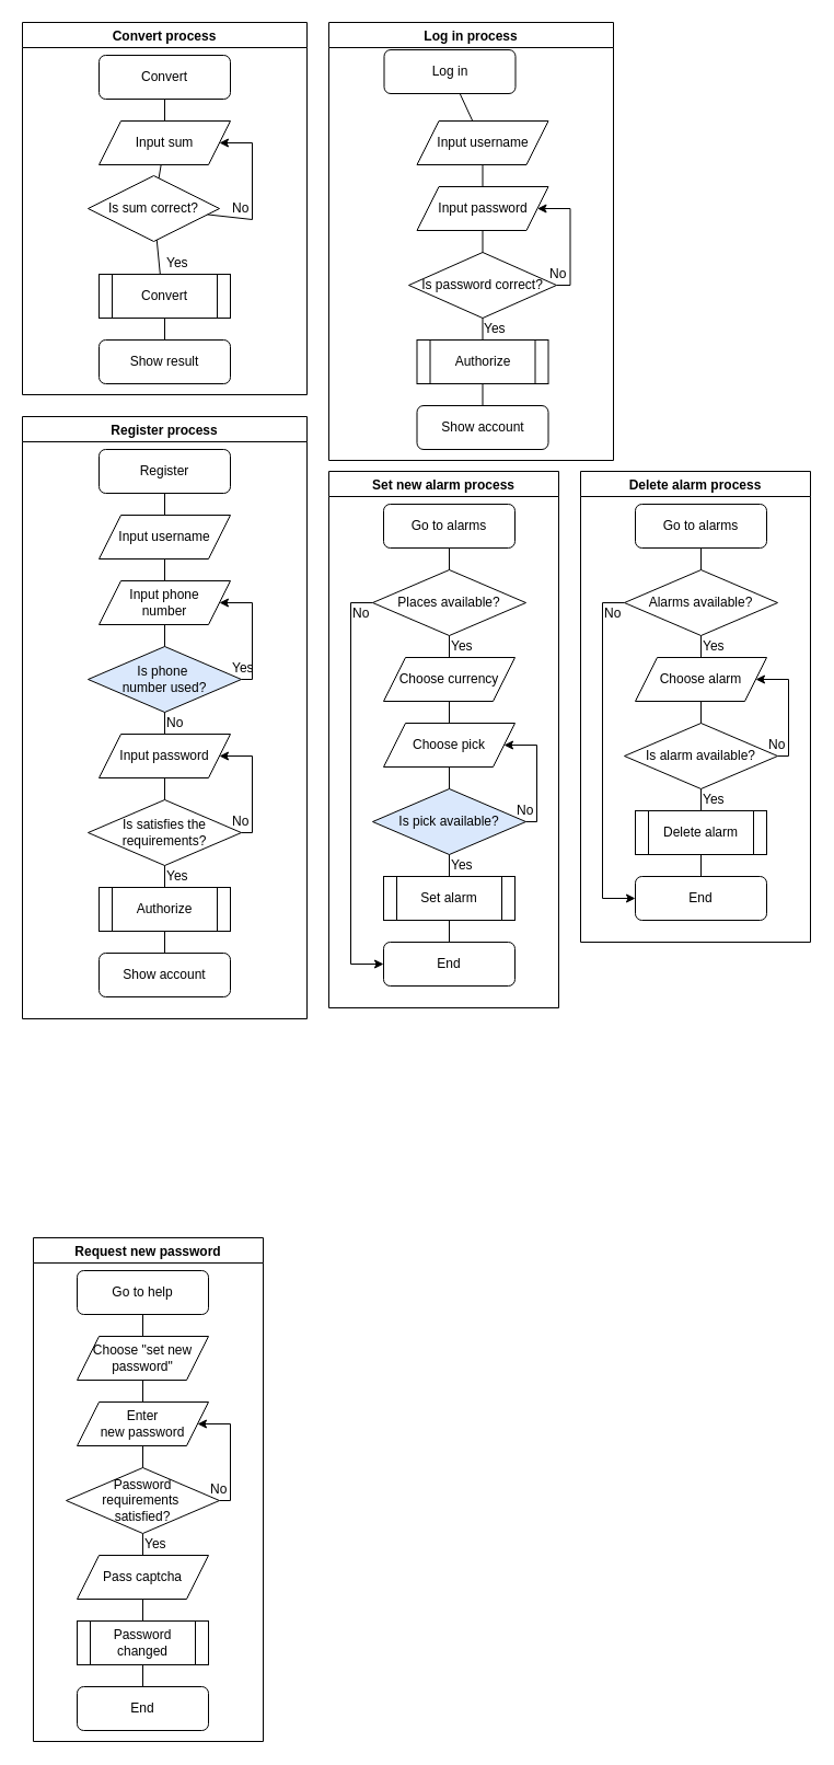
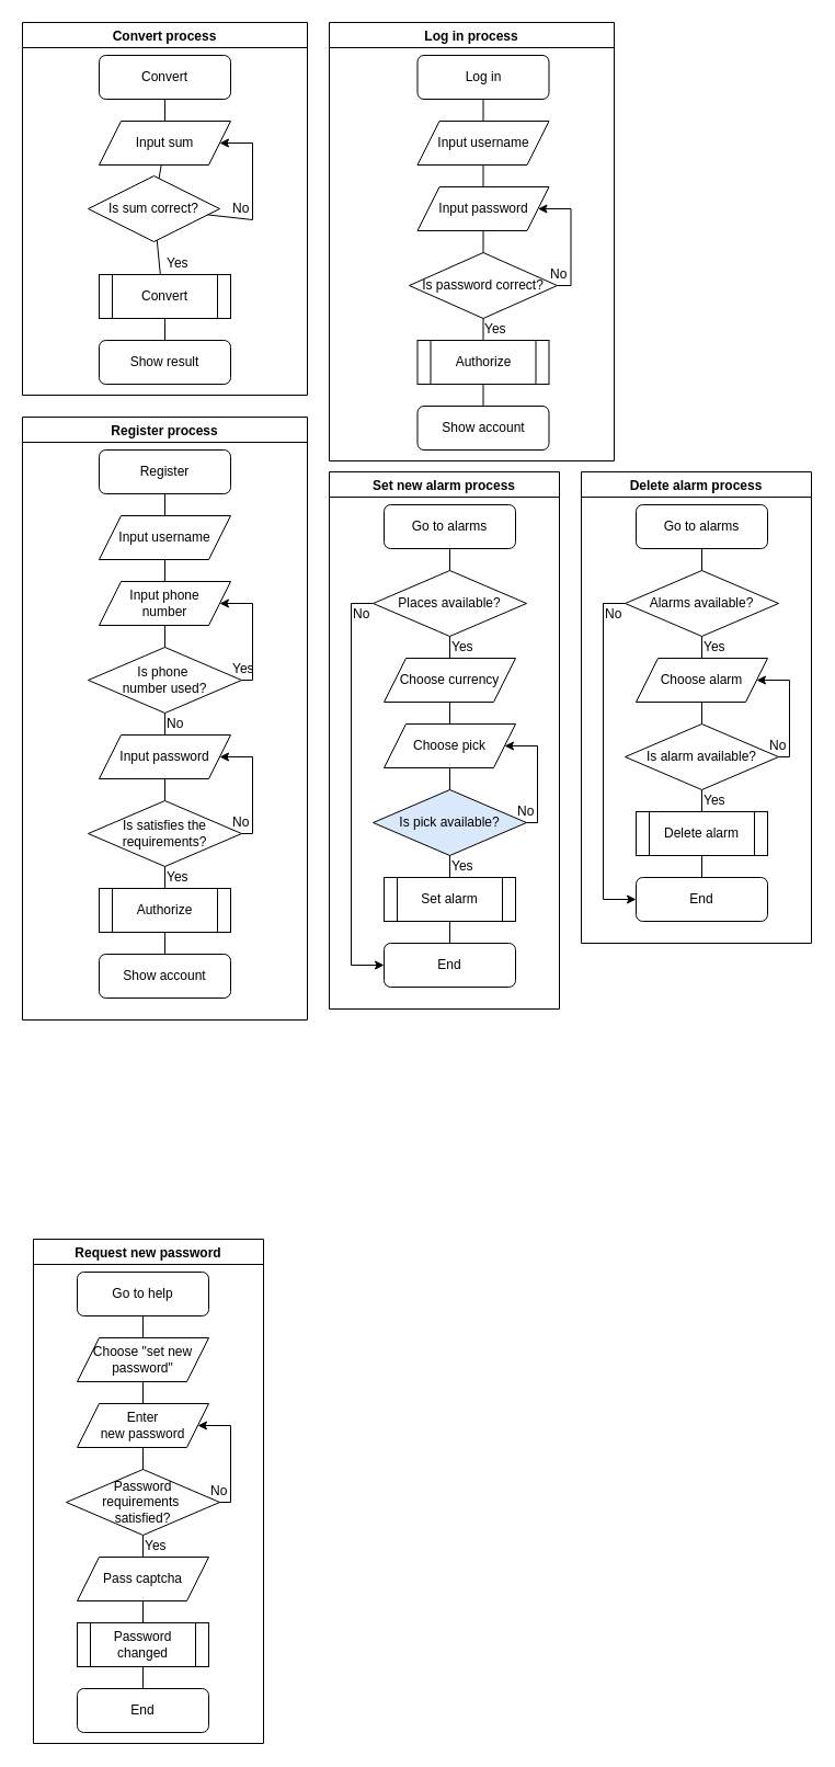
- <mxCell id="16" value="Log in" style="rounded=1;whiteSpace=wrap;html=1;" parent="15" vertex="1"><mxGeometry x="50.5" y="25" width="120" height="40" as="geometry" /></mxCell>
+ <mxCell id="16" value="Log in" style="rounded=1;whiteSpace=wrap;html=1;" parent="15" vertex="1"><mxGeometry x="80.5" y="30" width="120" height="40" as="geometry" /></mxCell>
- <mxCell id="46" value="Is phone&amp;nbsp;&lt;br&gt;number used?" style="rhombus;whiteSpace=wrap;html=1;fillColor=#dae8fc;" parent="30" vertex="1"><mxGeometry x="60" y="210" width="140" height="60" as="geometry" /></mxCell>
+ <mxCell id="46" value="Is phone&amp;nbsp;&lt;br&gt;number used?" style="rhombus;whiteSpace=wrap;html=1;" parent="30" vertex="1"><mxGeometry x="60" y="210" width="140" height="60" as="geometry" /></mxCell>
